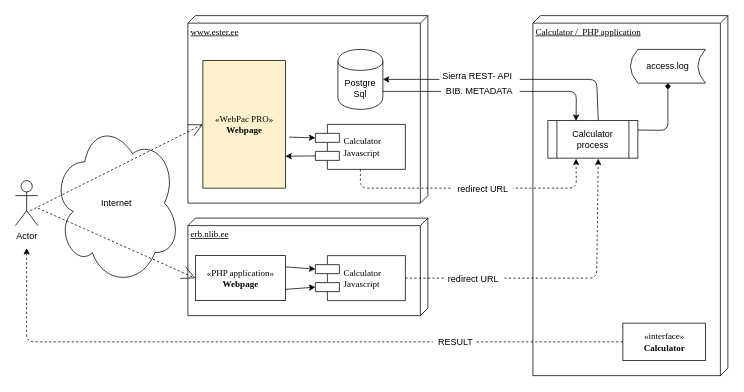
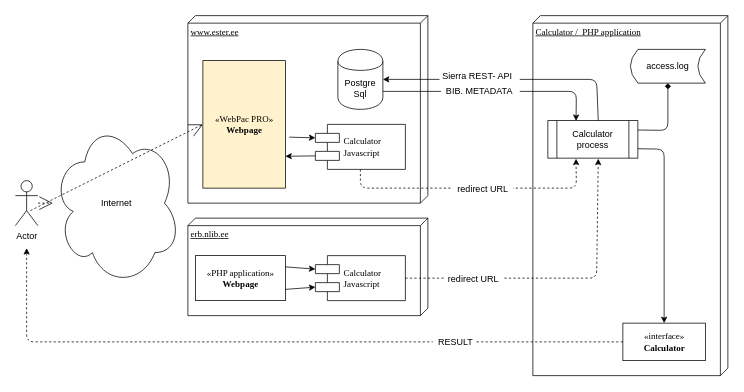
+ <mxCell id="28" value="" style="endArrow=classic;html=1;exitX=1;exitY=0.75;exitDx=0;exitDy=0;entryX=0.5;entryY=0;entryDx=0;entryDy=0;" edge="1" parent="1" source="26" target="27"><mxGeometry width="50" height="50" relative="1" as="geometry"><mxPoint x="880" y="240" as="sourcePoint" /><mxPoint x="930" y="190" as="targetPoint" /><Array as="points"><mxPoint x="885" y="198" /></Array></mxGeometry></mxCell>
- <mxCell id="8" style="edgeStyle=none;rounded=0;html=1;dashed=1;labelBackgroundColor=none;startArrow=none;startFill=0;startSize=8;endArrow=open;endFill=0;endSize=16;fontFamily=Verdana;fontSize=12;entryX=0;entryY=0.5;entryDx=0;entryDy=0;" parent="1" source="9" target="11" edge="1"><mxGeometry relative="1" as="geometry" /></mxCell>
+ <mxCell id="8" style="edgeStyle=none;rounded=0;html=1;dashed=1;labelBackgroundColor=none;startArrow=none;startFill=0;startSize=8;endArrow=open;endFill=0;endSize=16;fontFamily=Verdana;fontSize=12;" parent="1" source="9" target="2" edge="1"><mxGeometry relative="1" as="geometry" /></mxCell>
